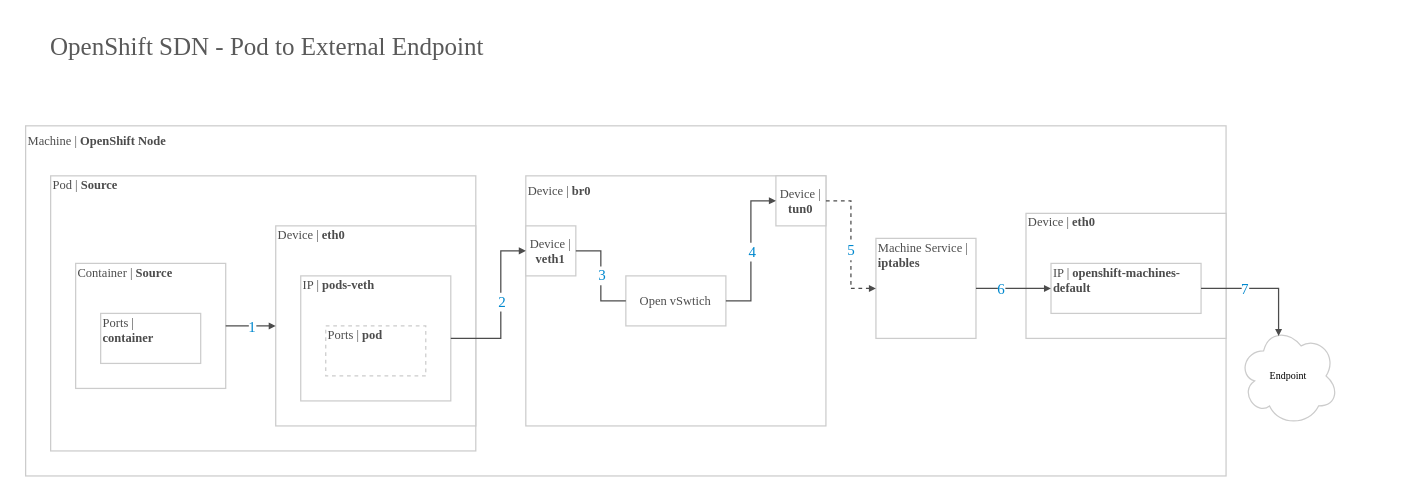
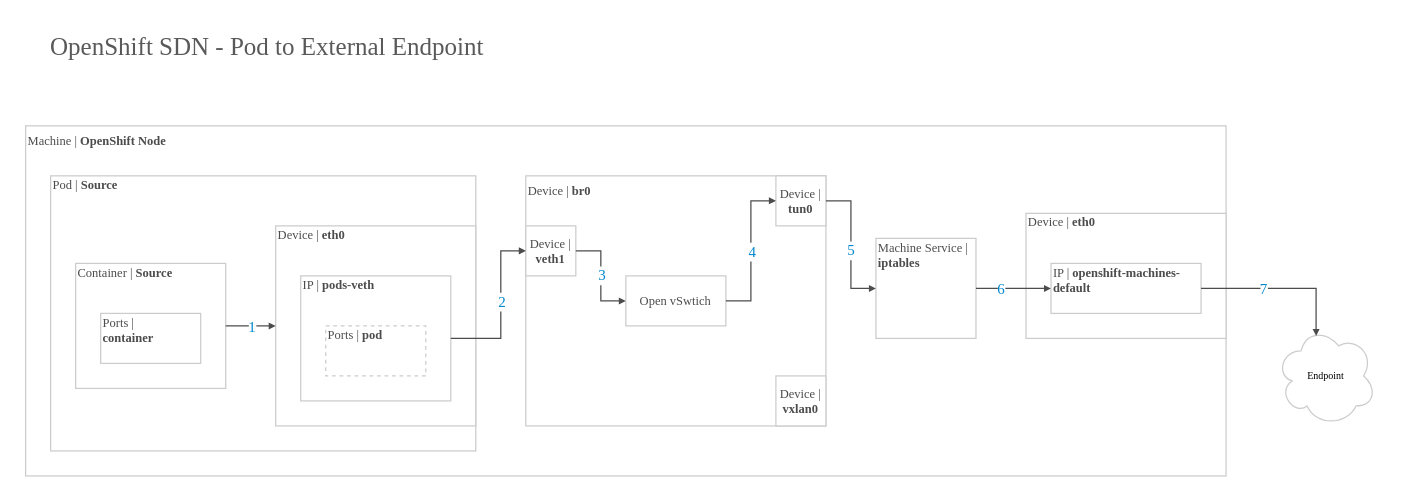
- <mxCell id="34" value="" style="edgeStyle=orthogonalEdgeStyle;shadow=0;startSize=1;endArrow=block;endFill=1;endSize=3;strokeColor=#4c4c4c;strokeWidth=1;fontFamily=Red Hat Text;fontSize=10;fontColor=#4c4c4c;rounded=0;jumpStyle=gap;snapToPoint=1;labelBackgroundColor=none;html=1;spacingTop=-18;labelBorderColor=none;exitX=1;exitY=0.5;exitDx=0;exitDy=0;entryX=0;entryY=0.5;entryDx=0;entryDy=0;dashed=1;" parent="1" source="20" target="33" edge="1"><mxGeometry relative="1" as="geometry"><mxPoint x="750" y="510" as="targetPoint" /><mxPoint x="610" y="510" as="sourcePoint" /></mxGeometry></mxCell>
+ <mxCell id="34" value="" style="edgeStyle=orthogonalEdgeStyle;shadow=0;startSize=1;endArrow=block;endFill=1;endSize=3;strokeColor=#4c4c4c;strokeWidth=1;fontFamily=Red Hat Text;fontSize=10;fontColor=#4c4c4c;rounded=0;jumpStyle=gap;snapToPoint=1;labelBackgroundColor=none;html=1;spacingTop=-18;labelBorderColor=none;exitX=1;exitY=0.5;exitDx=0;exitDy=0;entryX=0;entryY=0.5;entryDx=0;entryDy=0;" parent="1" source="20" target="33" edge="1"><mxGeometry relative="1" as="geometry"><mxPoint x="750" y="510" as="targetPoint" /><mxPoint x="610" y="510" as="sourcePoint" /></mxGeometry></mxCell>
- <mxCell id="22" value="" style="edgeStyle=orthogonalEdgeStyle;shadow=0;startSize=1;endArrow=none;endFill=1;endSize=3;strokeColor=#4c4c4c;strokeWidth=1;fontFamily=Red Hat Text;fontSize=10;fontColor=#4c4c4c;rounded=0;jumpStyle=gap;snapToPoint=1;labelBackgroundColor=none;html=1;spacingTop=-18;labelBorderColor=none;exitX=1;exitY=0.5;exitDx=0;exitDy=0;entryX=0;entryY=0.5;entryDx=0;entryDy=0;" parent="16" source="18" target="19" edge="1"><mxGeometry relative="1" as="geometry"><mxPoint x="250" y="320" as="targetPoint" /><mxPoint x="110" y="320" as="sourcePoint" /></mxGeometry></mxCell>
+ <mxCell id="22" value="" style="edgeStyle=orthogonalEdgeStyle;shadow=0;startSize=1;endArrow=block;endFill=1;endSize=3;strokeColor=#4c4c4c;strokeWidth=1;fontFamily=Red Hat Text;fontSize=10;fontColor=#4c4c4c;rounded=0;jumpStyle=gap;snapToPoint=1;labelBackgroundColor=none;html=1;spacingTop=-18;labelBorderColor=none;exitX=1;exitY=0.5;exitDx=0;exitDy=0;entryX=0;entryY=0.5;entryDx=0;entryDy=0;" parent="16" source="18" target="19" edge="1"><mxGeometry relative="1" as="geometry"><mxPoint x="250" y="320" as="targetPoint" /><mxPoint x="110" y="320" as="sourcePoint" /></mxGeometry></mxCell>
- <mxCell id="30" value="Endpoint" style="ellipse;shape=cloud;whiteSpace=wrap;html=1;strokeColor=#CCCCCC;fillColor=#ffffff;fontFamily=Red Hat Text;fontSize=8;fontColor=#000000;align=center;" parent="1" vertex="1"><mxGeometry x="990" y="260" width="80" height="80" as="geometry" /></mxCell>
+ <mxCell id="30" value="Endpoint" style="ellipse;shape=cloud;whiteSpace=wrap;html=1;strokeColor=#CCCCCC;fillColor=#ffffff;fontFamily=Red Hat Text;fontSize=8;fontColor=#000000;align=center;" parent="1" vertex="1"><mxGeometry x="1020" y="260" width="80" height="80" as="geometry" /></mxCell>
+ <mxCell id="21" value="Device | &lt;b&gt;vxlan0&lt;/b&gt;" style="rounded=0;whiteSpace=wrap;html=1;strokeColor=#CCCCCC;fillColor=#ffffff;fontFamily=Red Hat Text;fontSize=10;fontColor=#4C4C4C;align=center;" parent="16" vertex="1"><mxGeometry x="200" y="160" width="40" height="40" as="geometry" /></mxCell>
